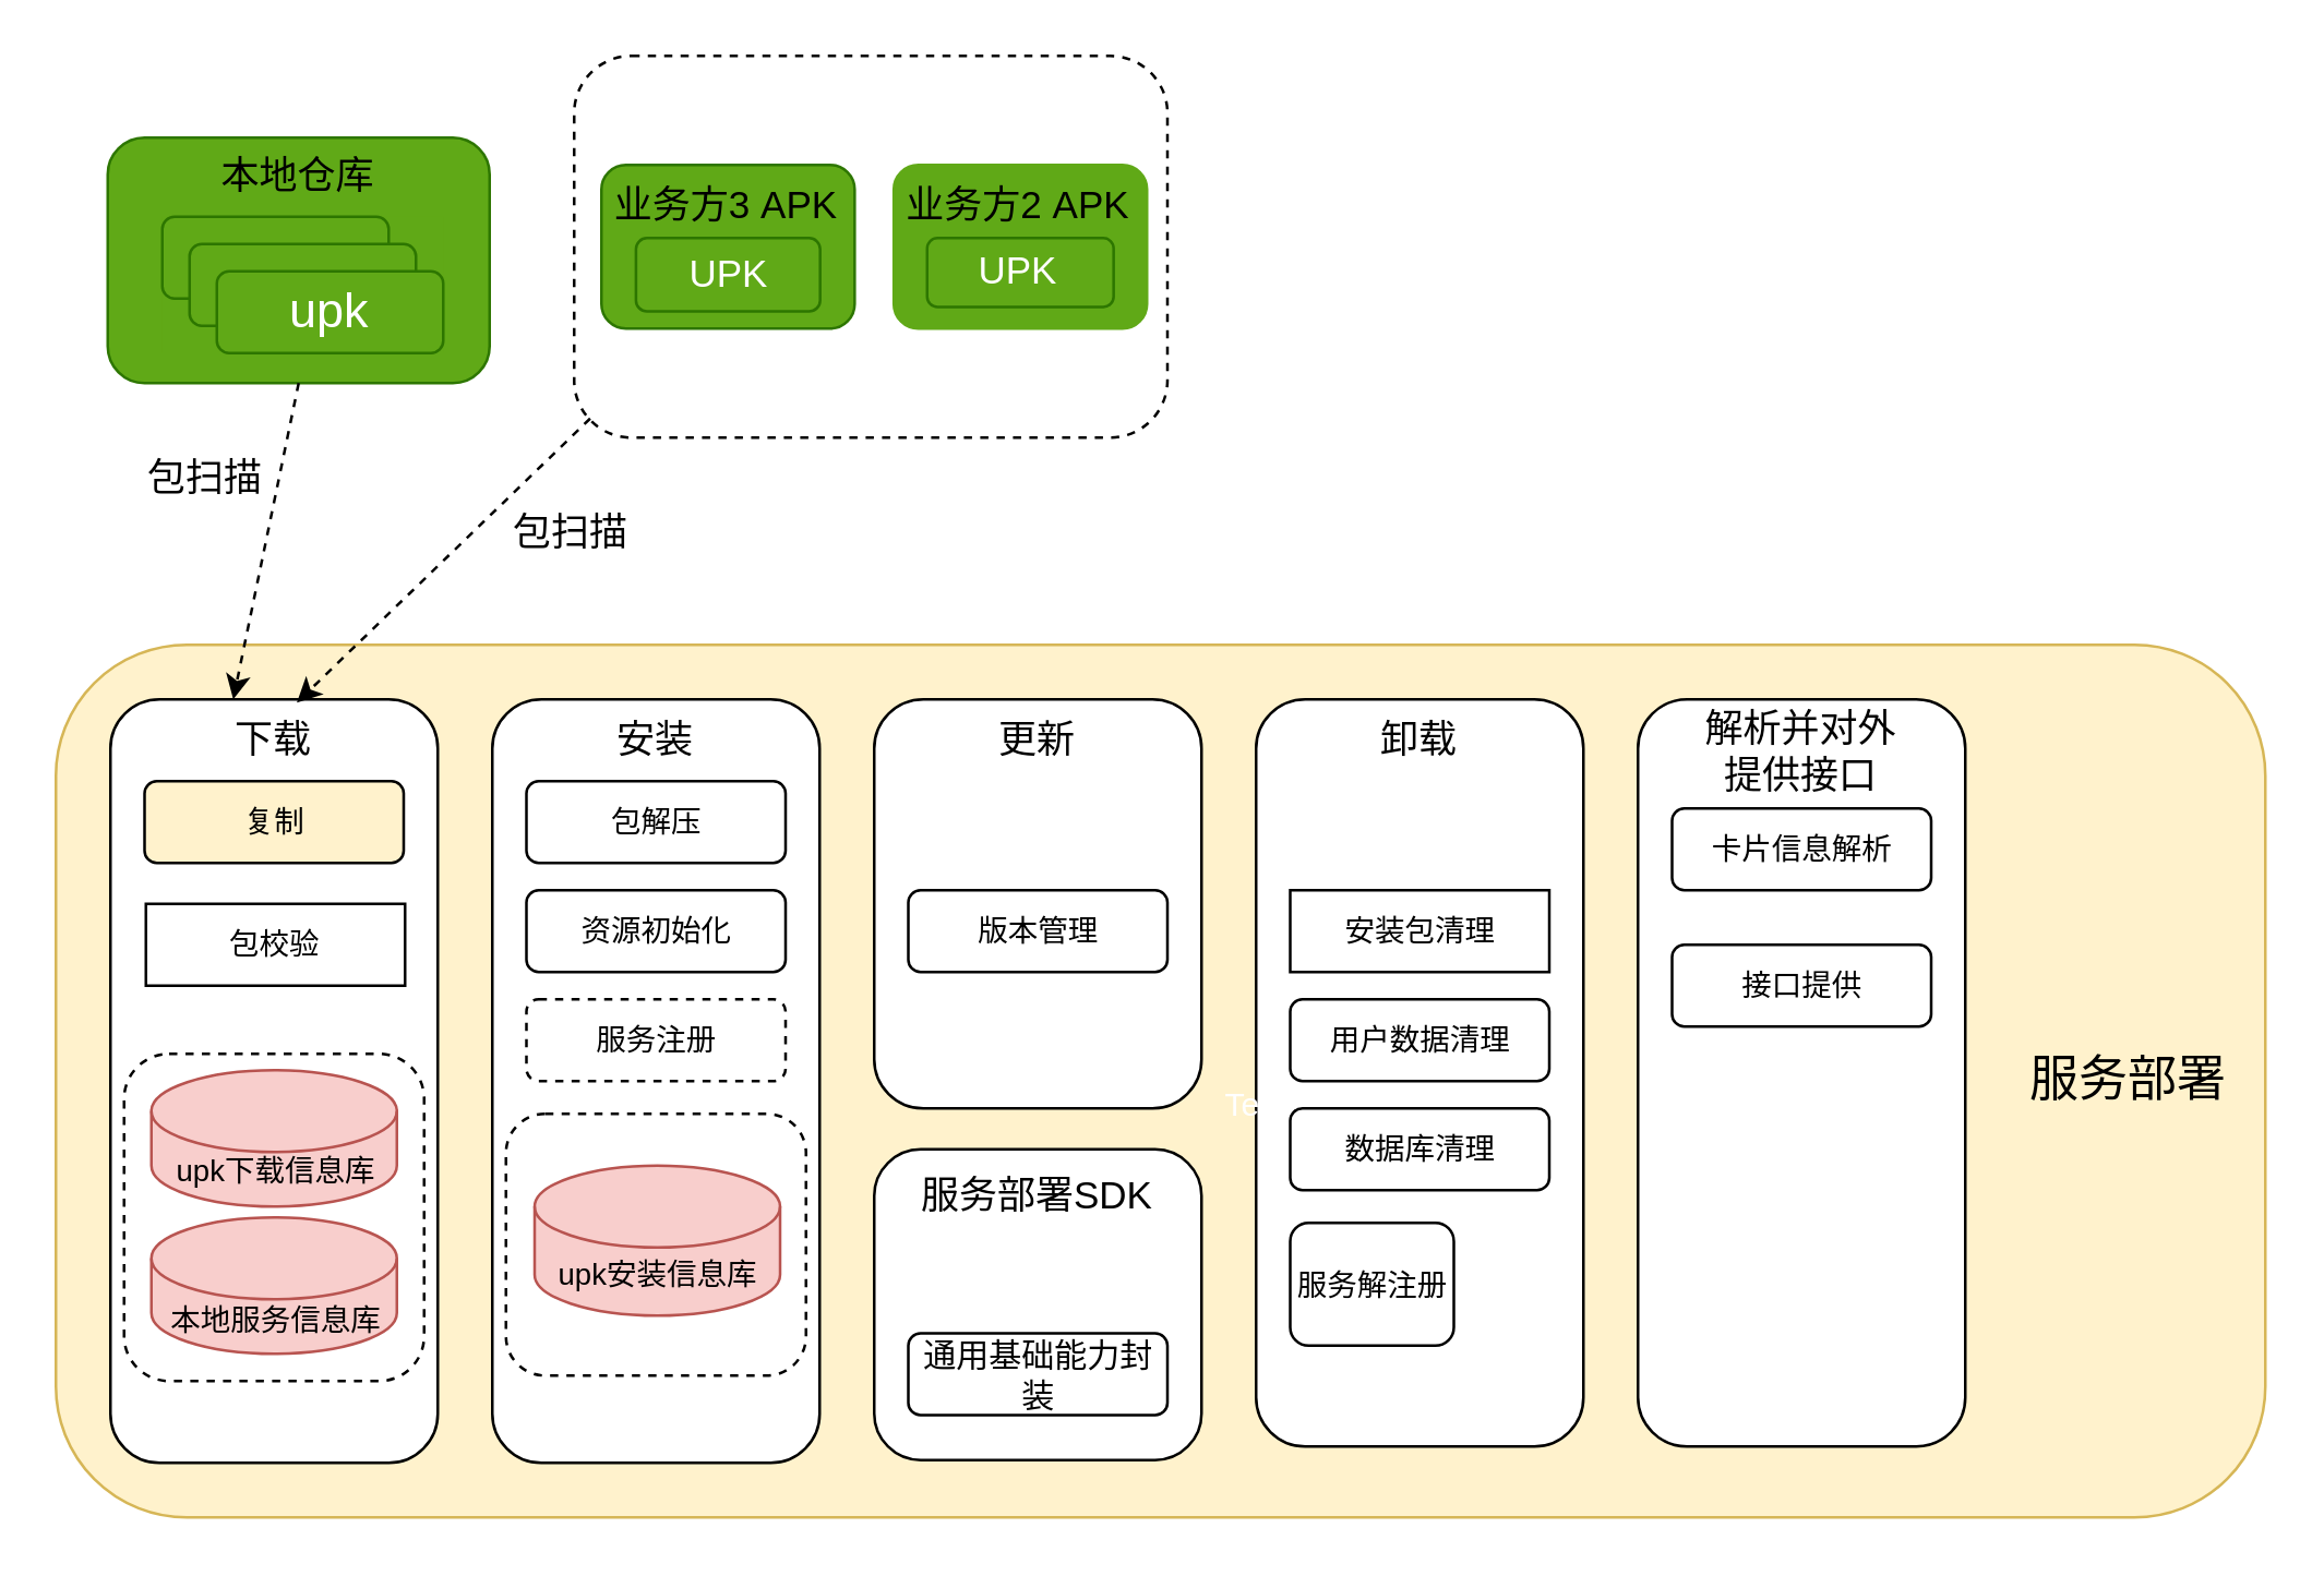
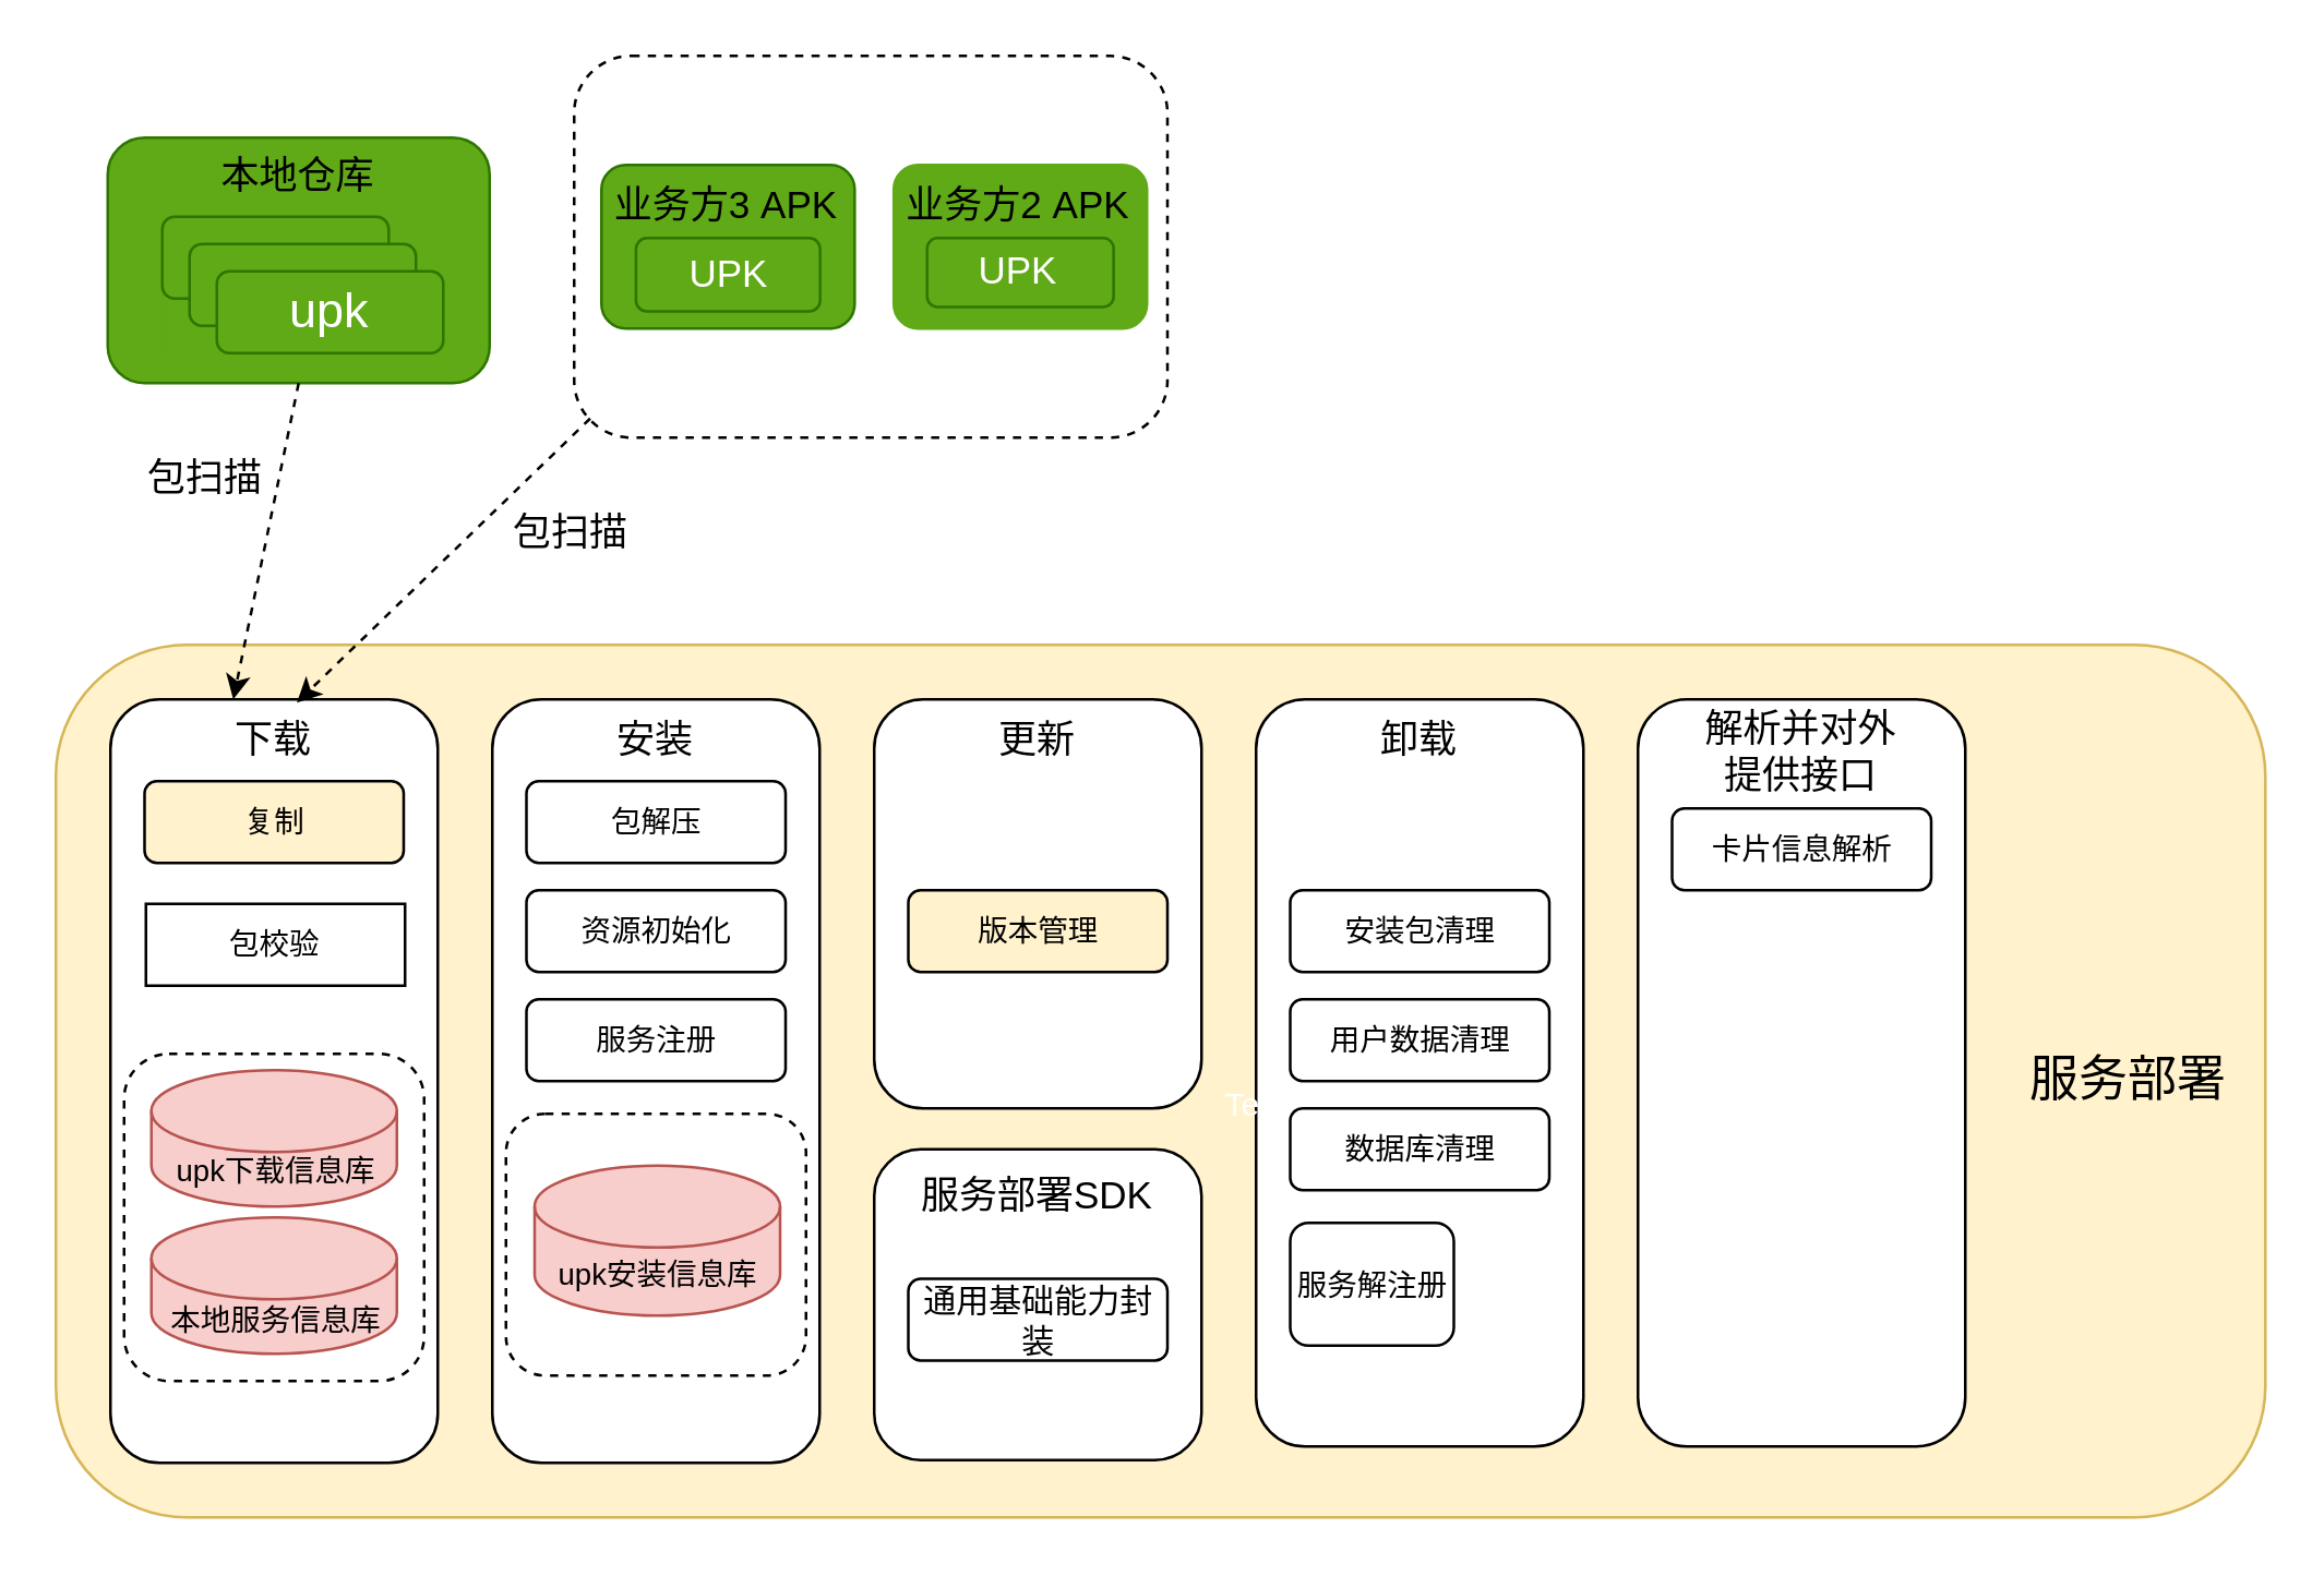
- <mxCell id="20" value="版本管理" style="rounded=1;whiteSpace=wrap;html=1;fontSize=11;" vertex="1" parent="1"><mxGeometry x="332.5" y="326" width="95" height="30" as="geometry" /></mxCell>
+ <mxCell id="20" value="版本管理" style="rounded=1;whiteSpace=wrap;html=1;fontSize=11;fillColor=#fff2cc;" vertex="1" parent="1"><mxGeometry x="332.5" y="326" width="95" height="30" as="geometry" /></mxCell>
- <mxCell id="21" value="安装包清理" style="whiteSpace=wrap;html=1;fontSize=11;rounded=0;" vertex="1" parent="1"><mxGeometry x="472.5" y="326" width="95" height="30" as="geometry" /></mxCell>
+ <mxCell id="21" value="安装包清理" style="rounded=1;whiteSpace=wrap;html=1;fontSize=11;" vertex="1" parent="1"><mxGeometry x="472.5" y="326" width="95" height="30" as="geometry" /></mxCell>
- <mxCell id="38" value="接口提供" style="rounded=1;whiteSpace=wrap;html=1;fontSize=11;" vertex="1" parent="1"><mxGeometry x="612.5" y="346" width="95" height="30" as="geometry" /></mxCell>
- <mxCell id="52" value="服务注册" style="rounded=1;whiteSpace=wrap;html=1;fontSize=11;dashed=1;" vertex="1" parent="1"><mxGeometry x="192.5" y="366" width="95" height="30" as="geometry" /></mxCell>
+ <mxCell id="52" value="服务注册" style="rounded=1;whiteSpace=wrap;html=1;fontSize=11;" vertex="1" parent="1"><mxGeometry x="192.5" y="366" width="95" height="30" as="geometry" /></mxCell>
- <mxCell id="57" value="&lt;font style=&quot;font-size: 12px;&quot;&gt;通用基础能力封装&lt;/font&gt;" style="rounded=1;whiteSpace=wrap;html=1;fontSize=11;" vertex="1" parent="1"><mxGeometry x="332.5" y="488.5" width="95" height="30" as="geometry" /></mxCell>
+ <mxCell id="57" value="&lt;font style=&quot;font-size: 12px;&quot;&gt;通用基础能力封装&lt;/font&gt;" style="rounded=1;whiteSpace=wrap;html=1;fontSize=11;" vertex="1" parent="1"><mxGeometry x="332.5" y="468.5" width="95" height="30" as="geometry" /></mxCell>
